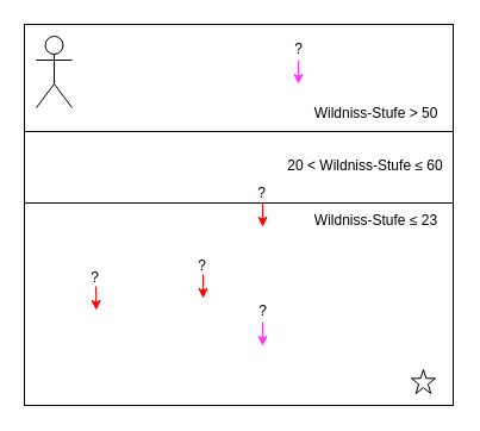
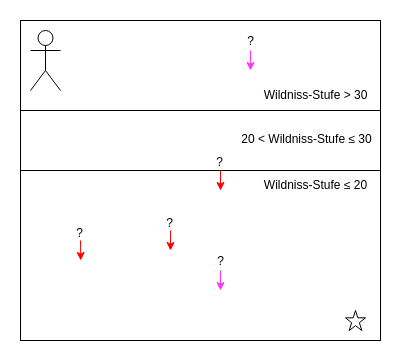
- <mxCell id="6" value="Wildniss-Stufe &amp;gt; 50" style="text;html=1;align=center;verticalAlign=middle;resizable=0;points=[];autosize=1;strokeColor=none;fillColor=none;" parent="1" vertex="1"><mxGeometry x="250" y="80" width="130" height="30" as="geometry" /></mxCell>
+ <mxCell id="6" value="Wildniss-Stufe &amp;gt; 30" style="text;html=1;align=center;verticalAlign=middle;resizable=0;points=[];autosize=1;strokeColor=none;fillColor=none;" parent="1" vertex="1"><mxGeometry x="250" y="80" width="130" height="30" as="geometry" /></mxCell>
- <mxCell id="8" value="20 &amp;lt; Wildniss-Stufe&amp;nbsp;≤ 60" style="text;html=1;align=center;verticalAlign=middle;resizable=0;points=[];autosize=1;strokeColor=none;fillColor=none;" parent="1" vertex="1"><mxGeometry x="231" y="124" width="150" height="30" as="geometry" /></mxCell>
+ <mxCell id="8" value="20 &amp;lt; Wildniss-Stufe&amp;nbsp;≤ 30" style="text;html=1;align=center;verticalAlign=middle;resizable=0;points=[];autosize=1;strokeColor=none;fillColor=none;" parent="1" vertex="1"><mxGeometry x="231" y="124" width="150" height="30" as="geometry" /></mxCell>
- <mxCell id="7" value="Wildniss-Stufe&amp;nbsp;≤ 23" style="text;html=1;align=center;verticalAlign=middle;resizable=0;points=[];autosize=1;strokeColor=none;fillColor=none;" parent="1" vertex="1"><mxGeometry x="250" y="170" width="130" height="30" as="geometry" /></mxCell>
+ <mxCell id="7" value="Wildniss-Stufe&amp;nbsp;≤ 20" style="text;html=1;align=center;verticalAlign=middle;resizable=0;points=[];autosize=1;strokeColor=none;fillColor=none;" parent="1" vertex="1"><mxGeometry x="250" y="170" width="130" height="30" as="geometry" /></mxCell>
